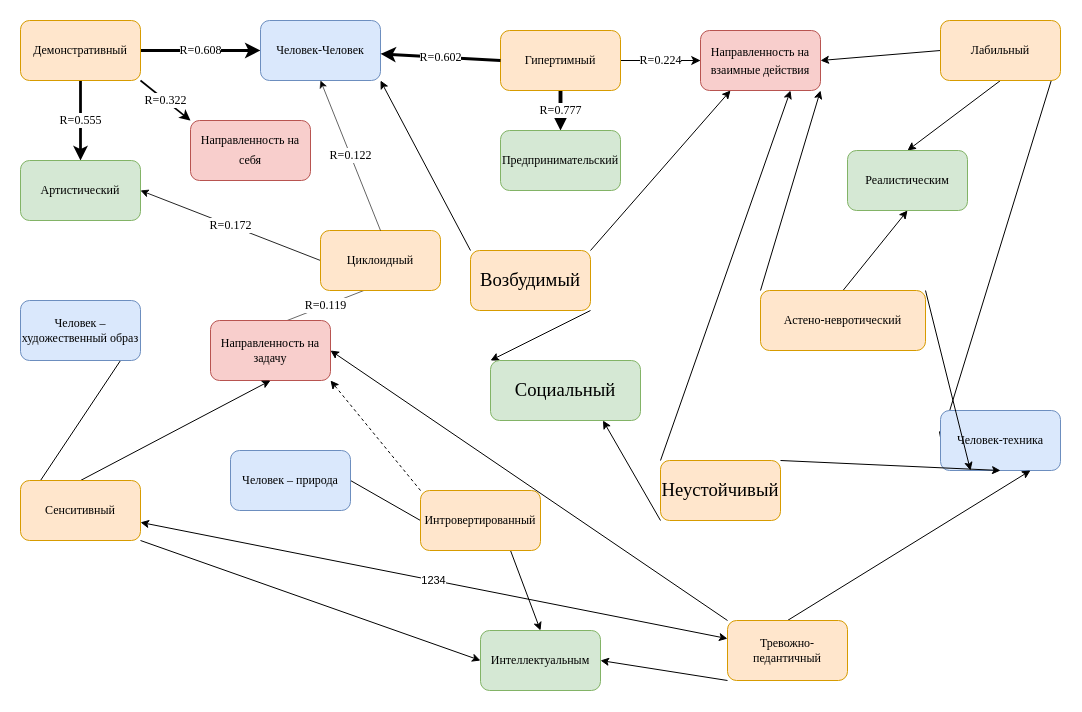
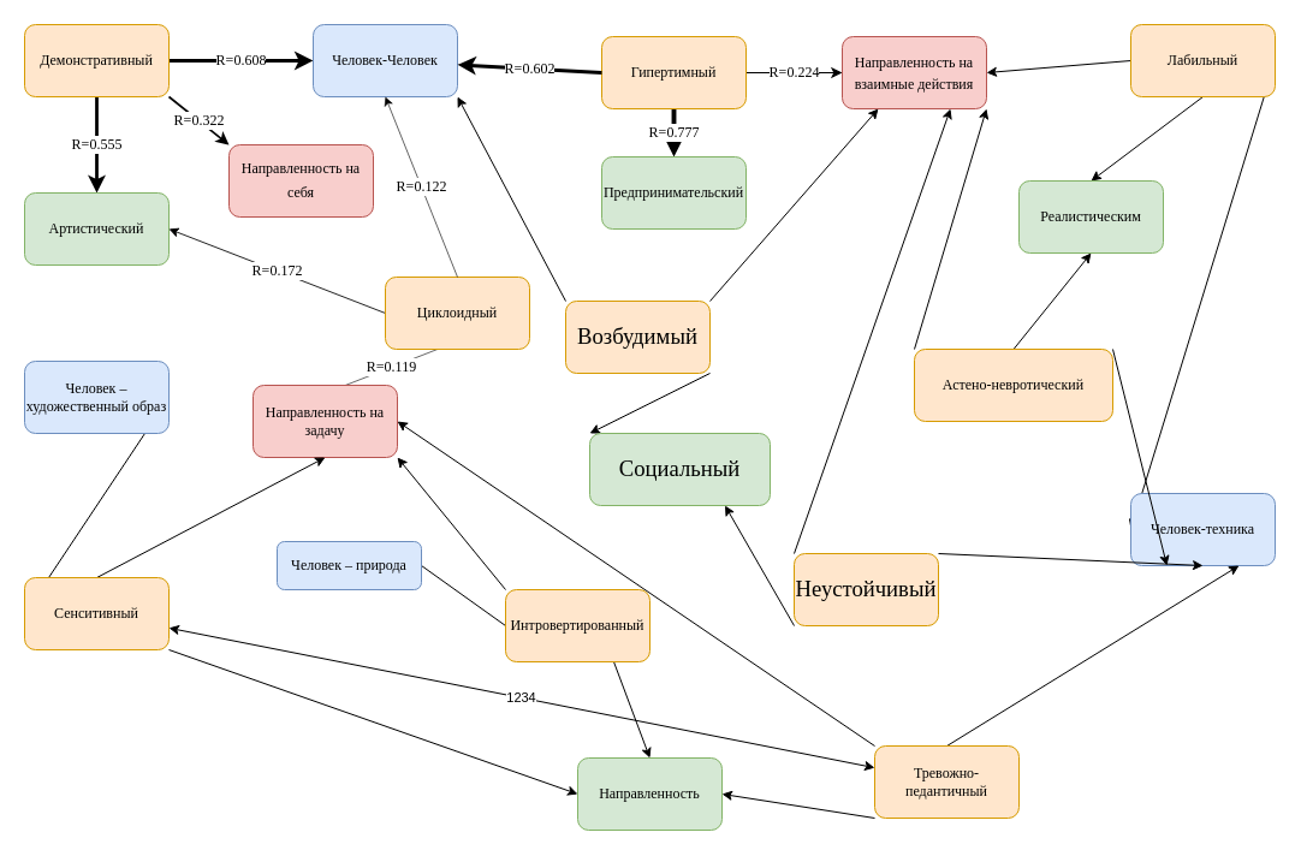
- <mxCell id="43" style="rounded=0;orthogonalLoop=1;jettySize=auto;html=1;exitX=0;exitY=0;exitDx=0;exitDy=0;entryX=1;entryY=1;entryDx=0;entryDy=0;dashed=1;" edge="1" parent="1" source="44" target="20"><mxGeometry relative="1" as="geometry" /></mxCell>
+ <mxCell id="43" style="rounded=0;orthogonalLoop=1;jettySize=auto;html=1;exitX=0;exitY=0;exitDx=0;exitDy=0;entryX=1;entryY=1;entryDx=0;entryDy=0;" edge="1" parent="1" source="44" target="20"><mxGeometry relative="1" as="geometry" /></mxCell>
- <mxCell id="45" value="&lt;br&gt;&lt;span style=&quot;font-family: &amp;quot;Times New Roman&amp;quot;;&quot;&gt;Человек – природа&lt;/span&gt;&lt;div&gt;&lt;br&gt;&lt;/div&gt;" style="rounded=1;whiteSpace=wrap;html=1;fillColor=#dae8fc;strokeColor=#6c8ebf;fontSize=12;" vertex="1" parent="1"><mxGeometry x="230" y="450" width="120" height="60" as="geometry" /></mxCell>
+ <mxCell id="45" value="&lt;br&gt;&lt;span style=&quot;font-family: &amp;quot;Times New Roman&amp;quot;;&quot;&gt;Человек – природа&lt;/span&gt;&lt;div&gt;&lt;br&gt;&lt;/div&gt;" style="rounded=1;whiteSpace=wrap;html=1;fillColor=#dae8fc;strokeColor=#6c8ebf;fontSize=12;" vertex="1" parent="1"><mxGeometry x="230" y="450" width="120" height="40" as="geometry" /></mxCell>
- <mxCell id="36" value="&lt;br&gt;&lt;span&gt;Интеллектуальным&lt;/span&gt;&lt;div&gt;&lt;br&gt;&lt;/div&gt;" style="rounded=1;whiteSpace=wrap;html=1;fillColor=#d5e8d4;strokeColor=#82b366;fontSize=12;fontFamily=Times New Roman;" vertex="1" parent="1"><mxGeometry x="480" y="630" width="120" height="60" as="geometry" /></mxCell>
+ <mxCell id="36" value="&lt;br&gt;&lt;span&gt;Направленность&lt;/span&gt;&lt;div&gt;&lt;br&gt;&lt;/div&gt;" style="rounded=1;whiteSpace=wrap;html=1;fillColor=#d5e8d4;strokeColor=#82b366;fontSize=12;fontFamily=Times New Roman;" vertex="1" parent="1"><mxGeometry x="480" y="630" width="120" height="60" as="geometry" /></mxCell>
